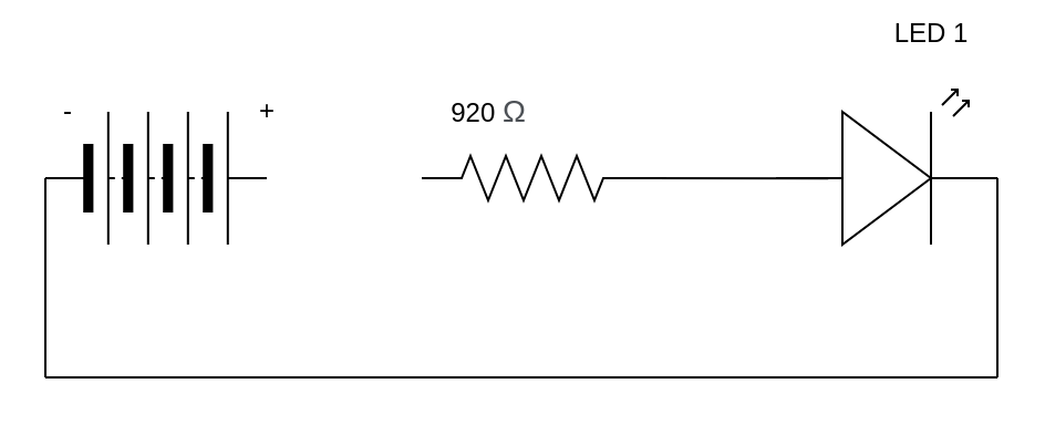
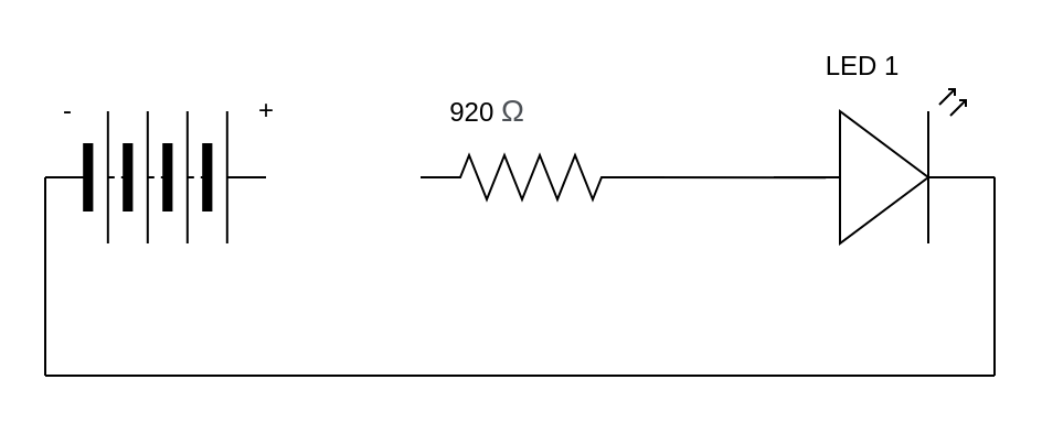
- <mxCell id="11" value="LED 1" style="text;html=1;align=center;verticalAlign=middle;resizable=0;points=[];autosize=1;strokeColor=none;fillColor=none;" parent="1" vertex="1"><mxGeometry x="395" y="5" width="50" height="20" as="geometry" /></mxCell>
+ <mxCell id="11" value="LED 1" style="text;html=1;align=center;verticalAlign=middle;resizable=0;points=[];autosize=1;strokeColor=none;fillColor=none;" parent="1" vertex="1"><mxGeometry x="365" y="20" width="50" height="20" as="geometry" /></mxCell>
